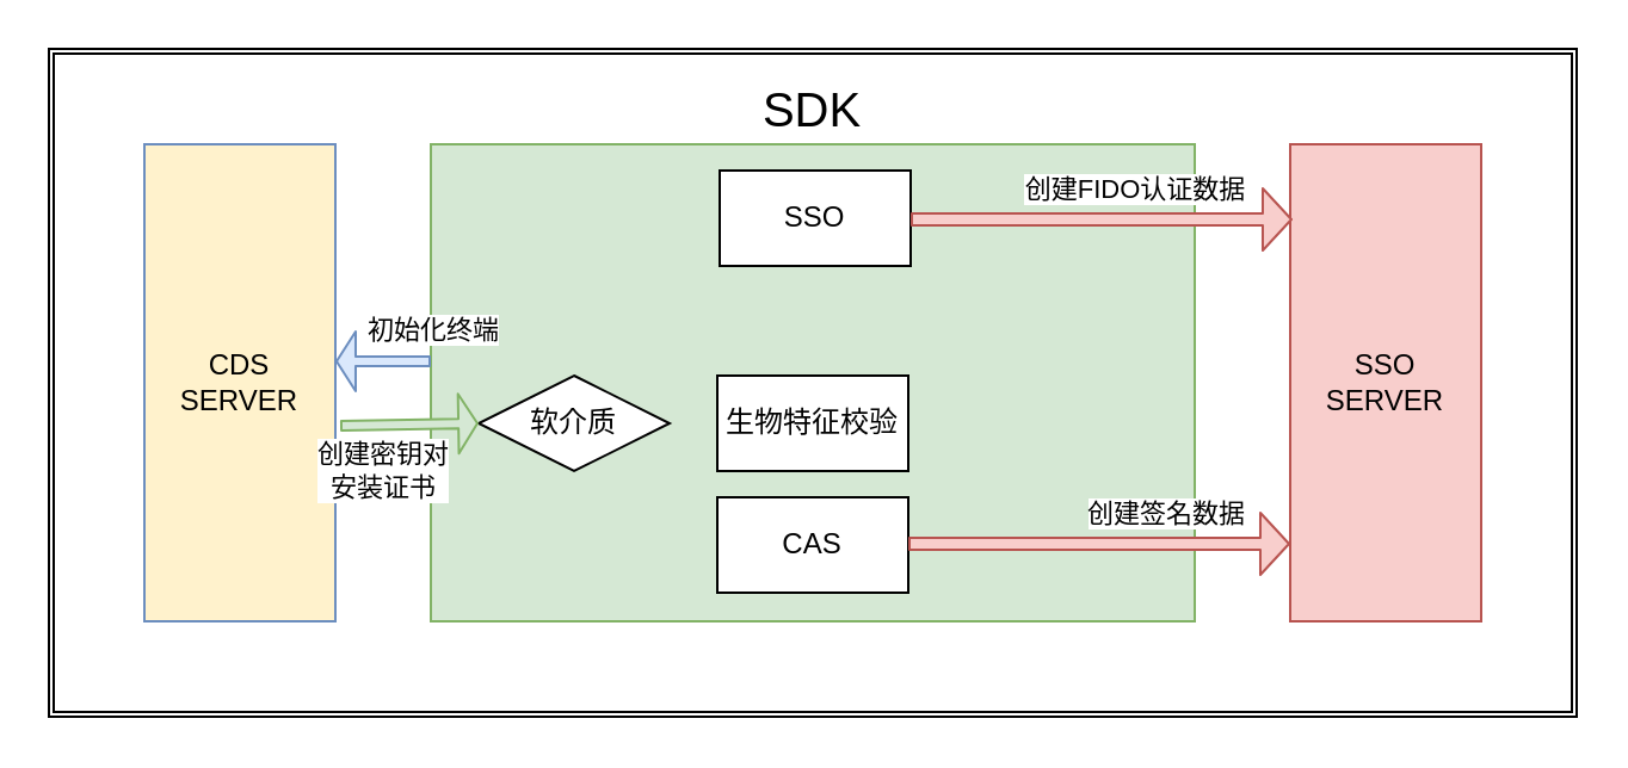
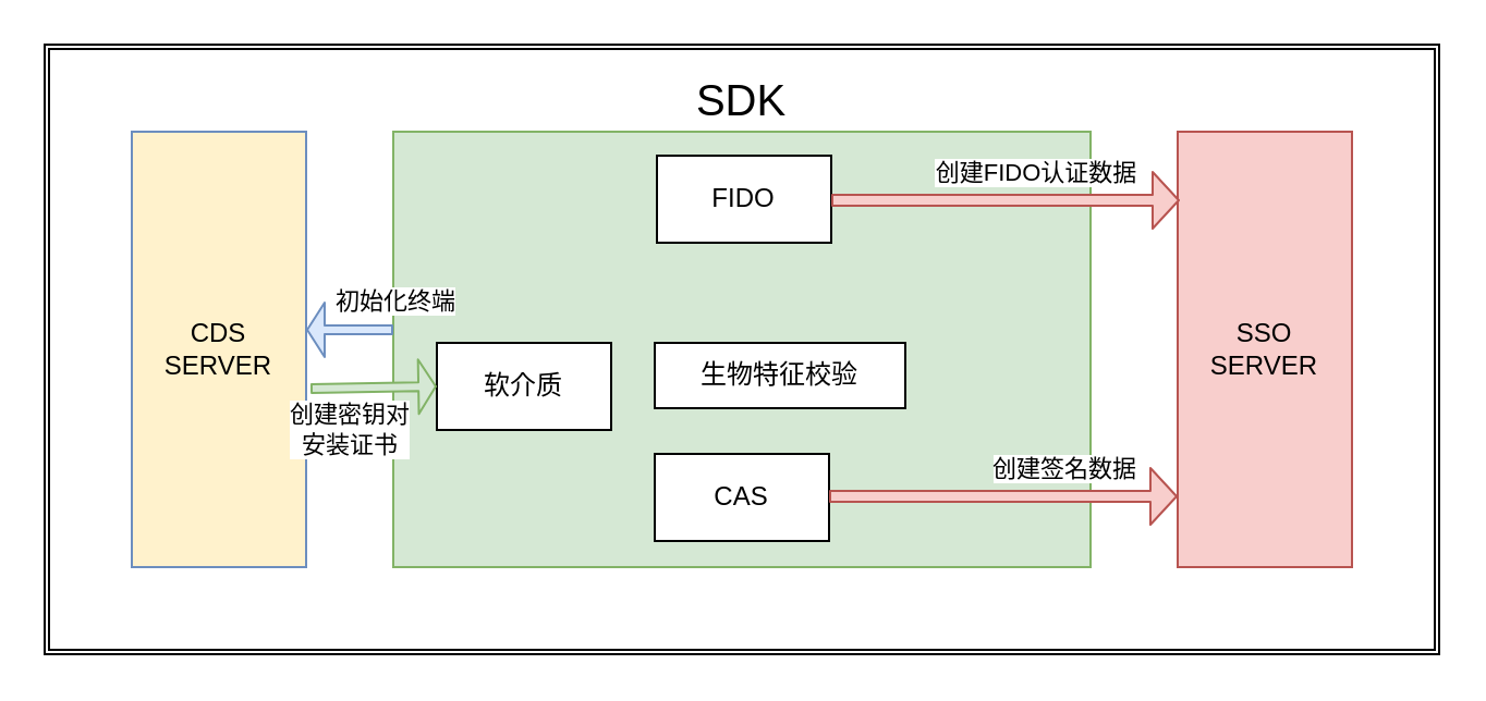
- <mxCell id="6" value="SSO" style="rounded=0;whiteSpace=wrap;html=1;" parent="1" vertex="1"><mxGeometry x="301" y="71" width="80" height="40" as="geometry" /></mxCell>
+ <mxCell id="6" value="FIDO" style="rounded=0;whiteSpace=wrap;html=1;" parent="1" vertex="1"><mxGeometry x="301" y="71" width="80" height="40" as="geometry" /></mxCell>
- <mxCell id="4" value="软介质" style="rhombus;whiteSpace=wrap;html=1;" parent="1" vertex="1"><mxGeometry x="200" y="157" width="80" height="40" as="geometry" /></mxCell>
+ <mxCell id="4" value="软介质" style="rounded=0;whiteSpace=wrap;html=1;" parent="1" vertex="1"><mxGeometry x="200" y="157" width="80" height="40" as="geometry" /></mxCell>
- <mxCell id="10" value="生物特征校验" style="rounded=0;whiteSpace=wrap;html=1;" parent="1" vertex="1"><mxGeometry x="300" y="157" width="80" height="40" as="geometry" /></mxCell>
+ <mxCell id="10" value="生物特征校验" style="rounded=0;whiteSpace=wrap;html=1;" parent="1" vertex="1"><mxGeometry x="300" y="157" width="115" height="30" as="geometry" /></mxCell>
